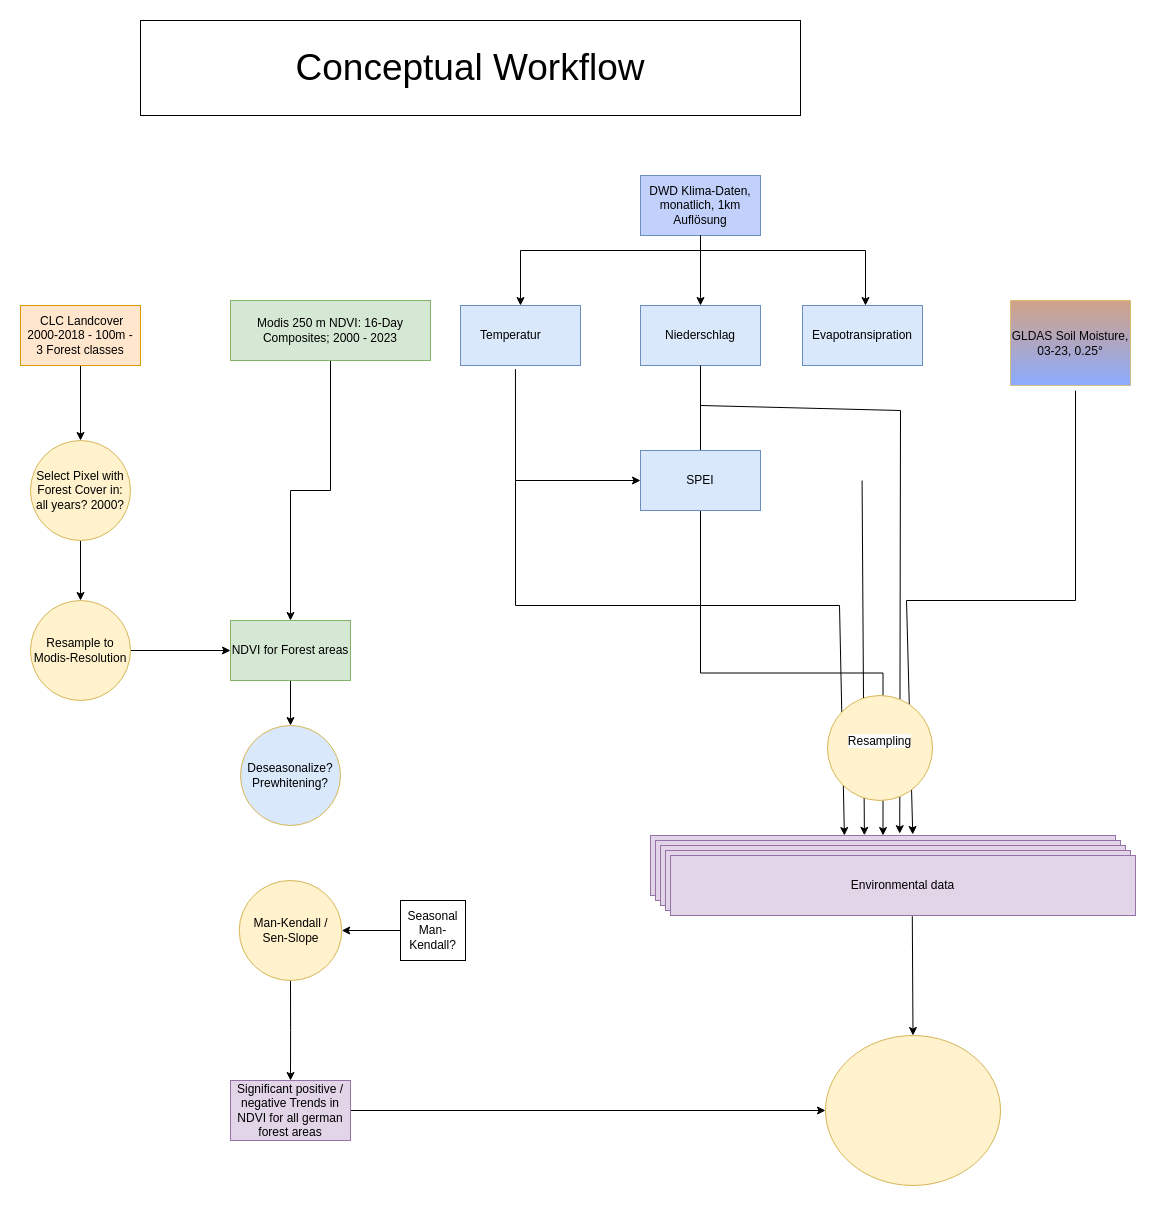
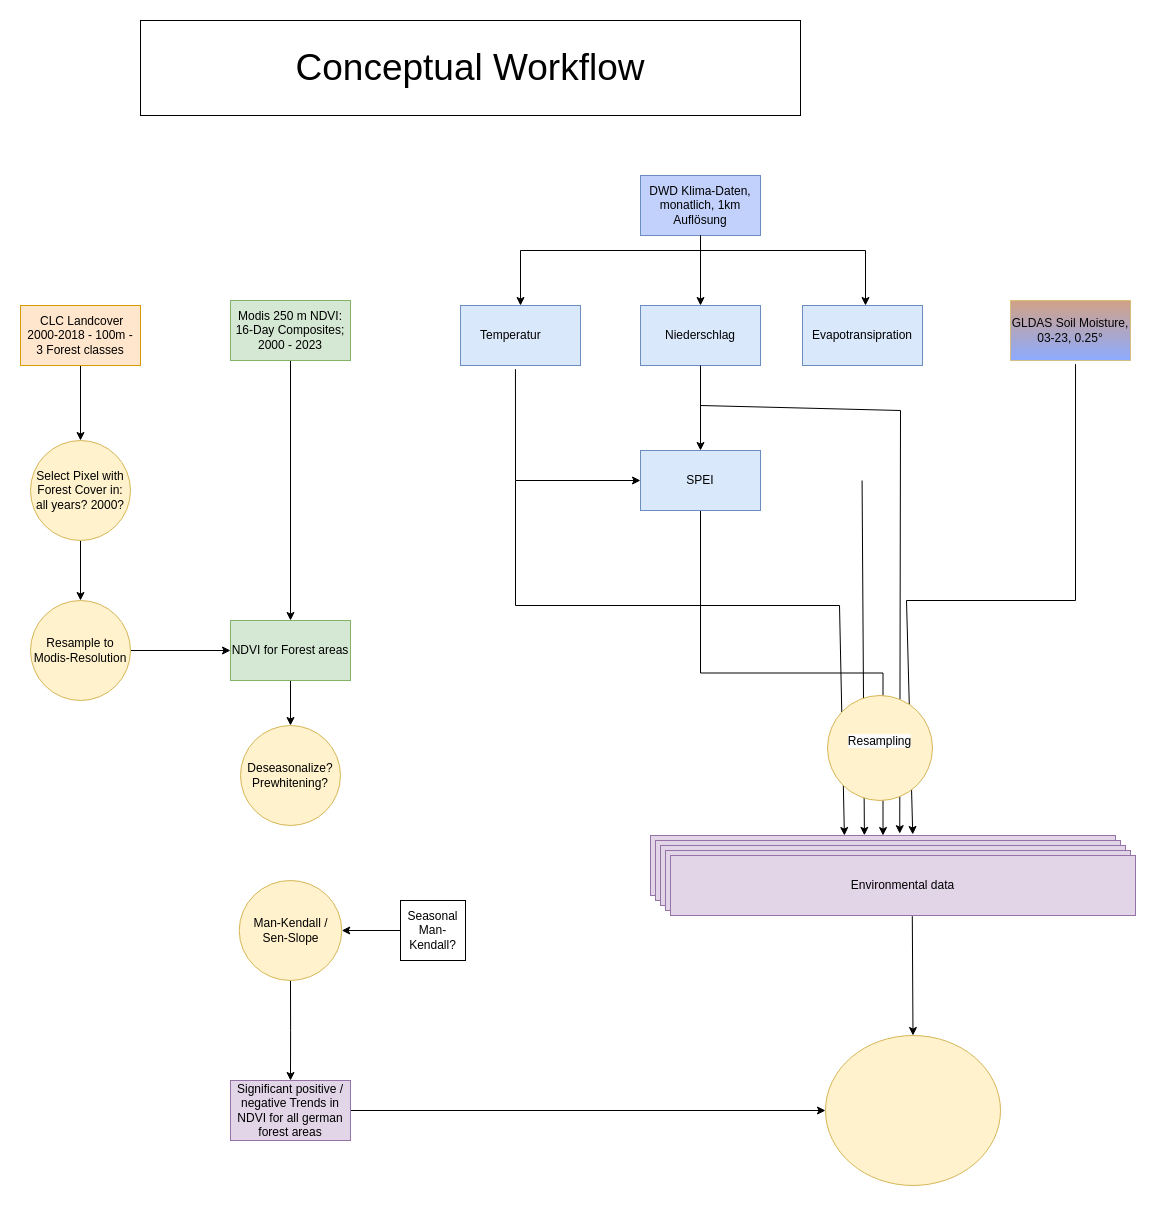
- <mxCell id="3" value="Modis 250 m NDVI: 16-Day Composites; 2000 - 2023" style="rounded=0;whiteSpace=wrap;html=1;fillColor=#d5e8d4;strokeColor=#82b366;" parent="1" vertex="1"><mxGeometry x="230" y="300" width="200" height="60" as="geometry" /></mxCell>
+ <mxCell id="3" value="Modis 250 m NDVI: 16-Day Composites; 2000 - 2023" style="rounded=0;whiteSpace=wrap;html=1;fillColor=#d5e8d4;strokeColor=#82b366;" parent="1" vertex="1"><mxGeometry x="230" y="300" width="120" height="60" as="geometry" /></mxCell>
- <mxCell id="18" value="&lt;font color=&quot;#050505&quot;&gt;GLDAS Soil Moisture, 03-23, 0.25°&lt;/font&gt;" style="rounded=0;whiteSpace=wrap;html=1;fillColor=#BD7A53;strokeColor=#d6b656;opacity=70;gradientColor=#5C87FF;gradientDirection=south;" parent="1" vertex="1"><mxGeometry x="1010" y="300" width="120" height="85" as="geometry" /></mxCell>
+ <mxCell id="18" value="&lt;font color=&quot;#050505&quot;&gt;GLDAS Soil Moisture, 03-23, 0.25°&lt;/font&gt;" style="rounded=0;whiteSpace=wrap;html=1;fillColor=#BD7A53;strokeColor=#d6b656;opacity=70;gradientColor=#5C87FF;gradientDirection=south;" parent="1" vertex="1"><mxGeometry x="1010" y="300" width="120" height="60" as="geometry" /></mxCell>
- <mxCell id="9" value="" style="edgeStyle=orthogonalEdgeStyle;rounded=0;orthogonalLoop=1;jettySize=auto;html=1;endArrow=none;" parent="1" source="10" target="17" edge="1"><mxGeometry relative="1" as="geometry" /></mxCell>
+ <mxCell id="9" value="" style="edgeStyle=orthogonalEdgeStyle;rounded=0;orthogonalLoop=1;jettySize=auto;html=1;" parent="1" source="10" target="17" edge="1"><mxGeometry relative="1" as="geometry" /></mxCell>
- <mxCell id="25" value="Deseasonalize? Prewhitening?" style="ellipse;whiteSpace=wrap;html=1;fillColor=#dae8fc;strokeColor=#d6b656;rounded=0;" parent="1" vertex="1"><mxGeometry x="240" y="725" width="100" height="100" as="geometry" /></mxCell>
+ <mxCell id="25" value="Deseasonalize? Prewhitening?" style="ellipse;whiteSpace=wrap;html=1;fillColor=#fff2cc;strokeColor=#d6b656;rounded=0;" parent="1" vertex="1"><mxGeometry x="240" y="725" width="100" height="100" as="geometry" /></mxCell>
